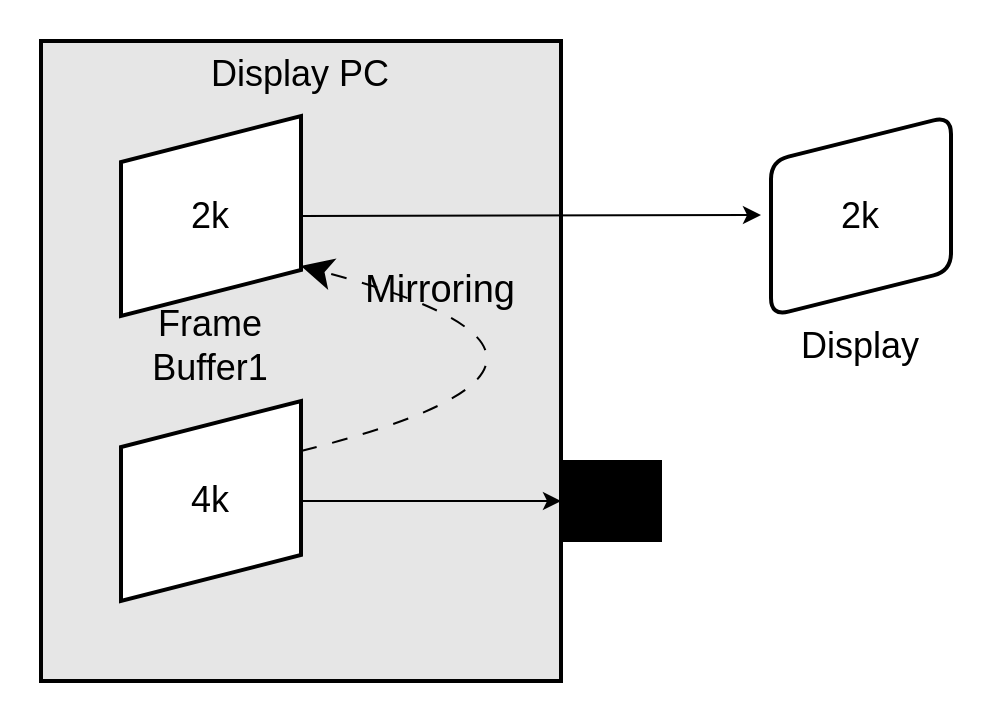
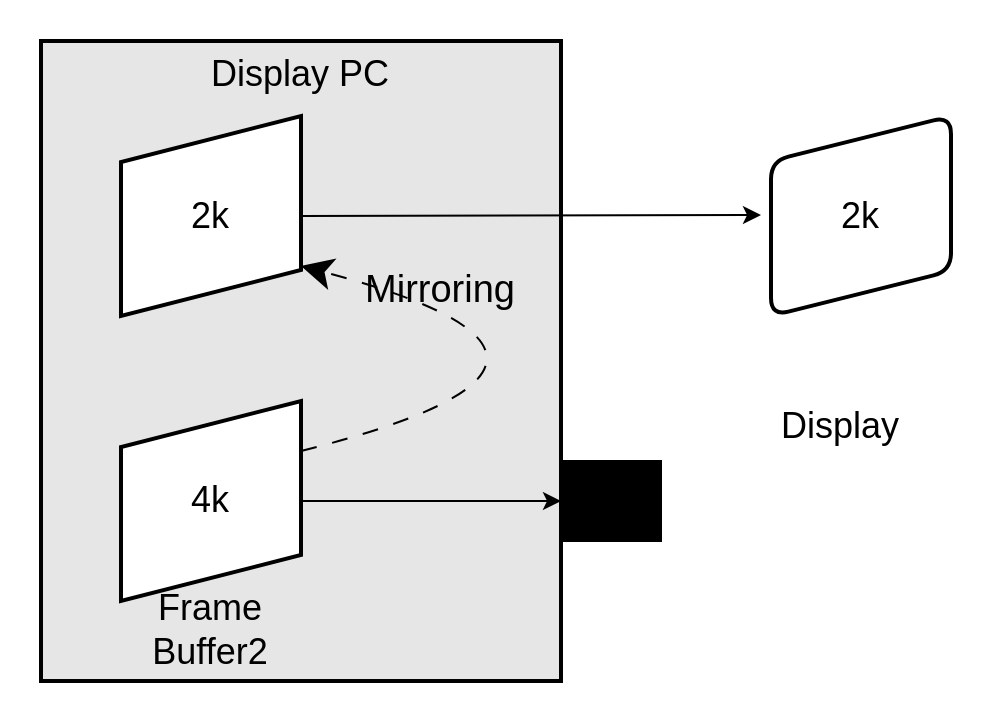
- <mxCell id="7" value="Frame Buffer1" style="text;html=1;strokeColor=none;fillColor=none;align=center;verticalAlign=middle;whiteSpace=wrap;rounded=0;strokeWidth=2;fontSize=18;" parent="1" vertex="1"><mxGeometry x="75" y="157.5" width="60" height="30" as="geometry" /></mxCell>
- <mxCell id="6" value="Display" style="text;html=1;strokeColor=none;fillColor=none;align=center;verticalAlign=middle;whiteSpace=wrap;rounded=0;strokeWidth=2;fontSize=18;" parent="1" vertex="1"><mxGeometry x="400" y="157.5" width="60" height="30" as="geometry" /></mxCell>
+ <mxCell id="6" value="Display" style="text;html=1;strokeColor=none;fillColor=none;align=center;verticalAlign=middle;whiteSpace=wrap;rounded=0;strokeWidth=2;fontSize=18;" parent="1" vertex="1"><mxGeometry x="390" y="197.5" width="60" height="30" as="geometry" /></mxCell>
+ <mxCell id="10" value="Frame Buffer2" style="text;html=1;strokeColor=none;fillColor=none;align=center;verticalAlign=middle;whiteSpace=wrap;rounded=0;strokeWidth=2;fontSize=18;" parent="1" vertex="1"><mxGeometry x="75" y="300" width="60" height="30" as="geometry" /></mxCell>
